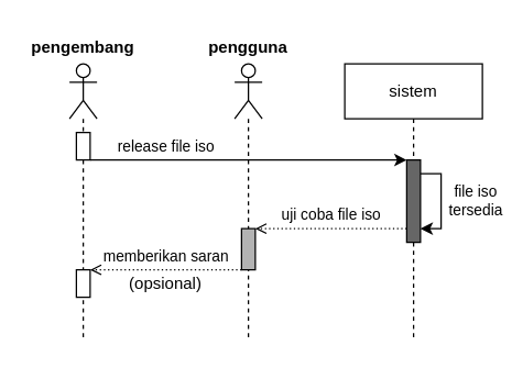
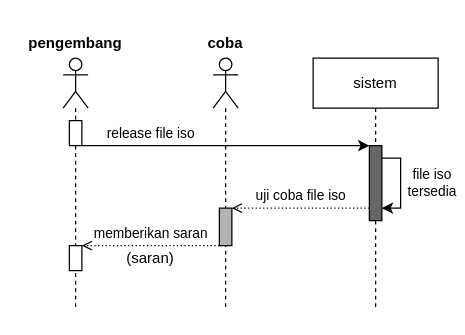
- <mxCell id="11" value="pengguna" style="text;align=center;fontStyle=1;verticalAlign=middle;spacingLeft=3;spacingRight=3;strokeColor=none;rotatable=0;points=[[0,0.5],[1,0.5]];portConstraint=eastwest;" parent="1" vertex="1"><mxGeometry x="140" y="20" width="80" height="26" as="geometry" /></mxCell>
+ <mxCell id="11" value="coba" style="text;align=center;fontStyle=1;verticalAlign=middle;spacingLeft=3;spacingRight=3;strokeColor=none;rotatable=0;points=[[0,0.5],[1,0.5]];portConstraint=eastwest;" parent="1" vertex="1"><mxGeometry x="140" y="20" width="80" height="26" as="geometry" /></mxCell>
- <mxCell id="15" value="(opsional)" style="text;html=1;strokeColor=none;fillColor=none;align=center;verticalAlign=middle;whiteSpace=wrap;rounded=0;" parent="1" vertex="1"><mxGeometry x="90" y="201" width="60" height="10" as="geometry" /></mxCell>
+ <mxCell id="15" value="(saran)" style="text;html=1;strokeColor=none;fillColor=none;align=center;verticalAlign=middle;whiteSpace=wrap;rounded=0;" parent="1" vertex="1"><mxGeometry x="90" y="201" width="60" height="10" as="geometry" /></mxCell>
